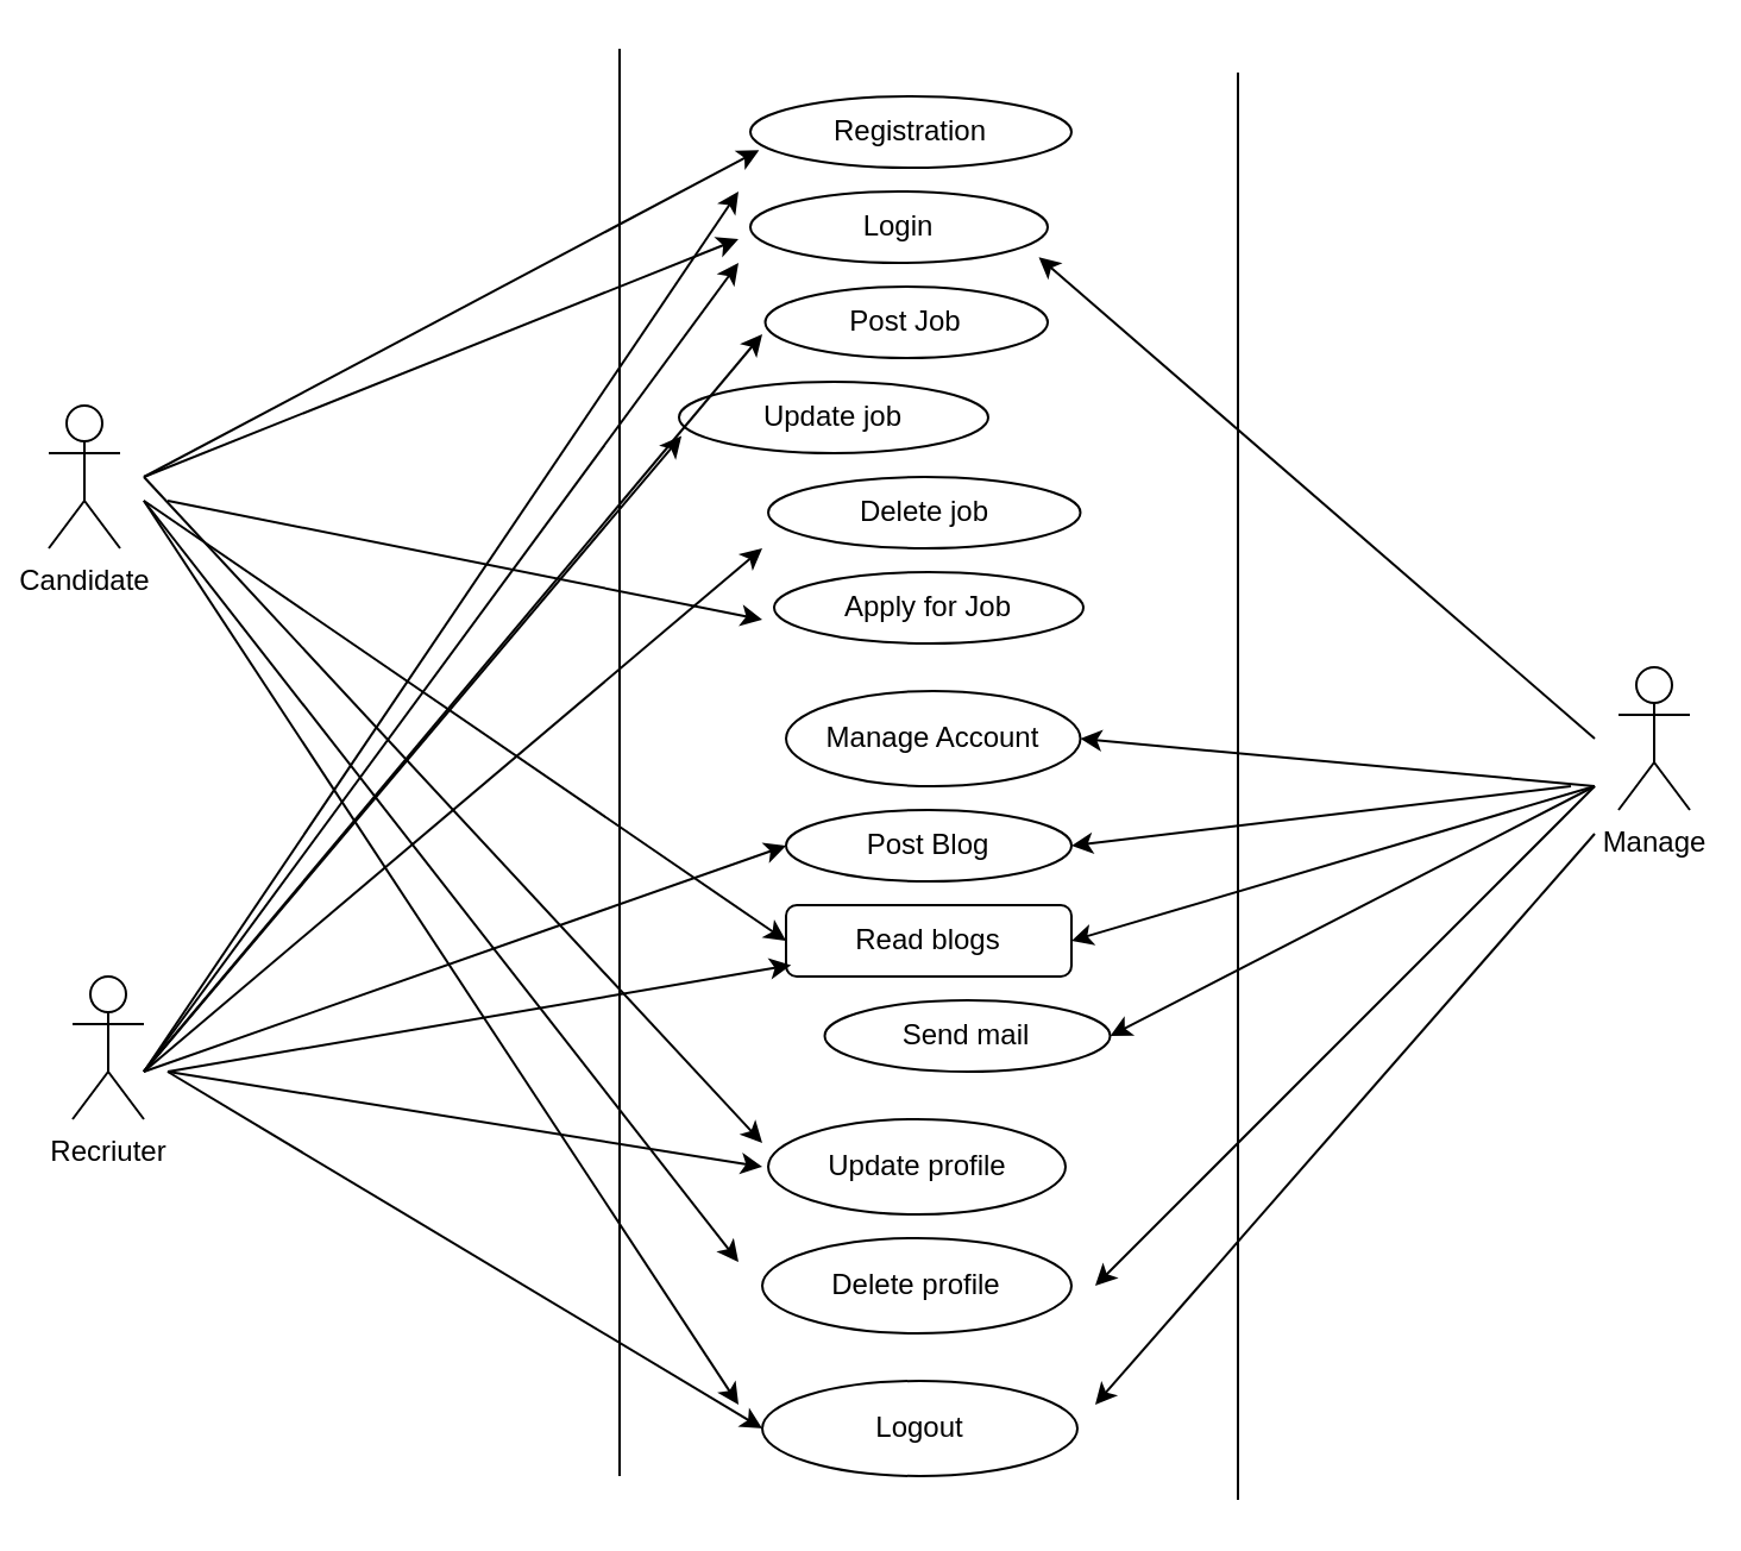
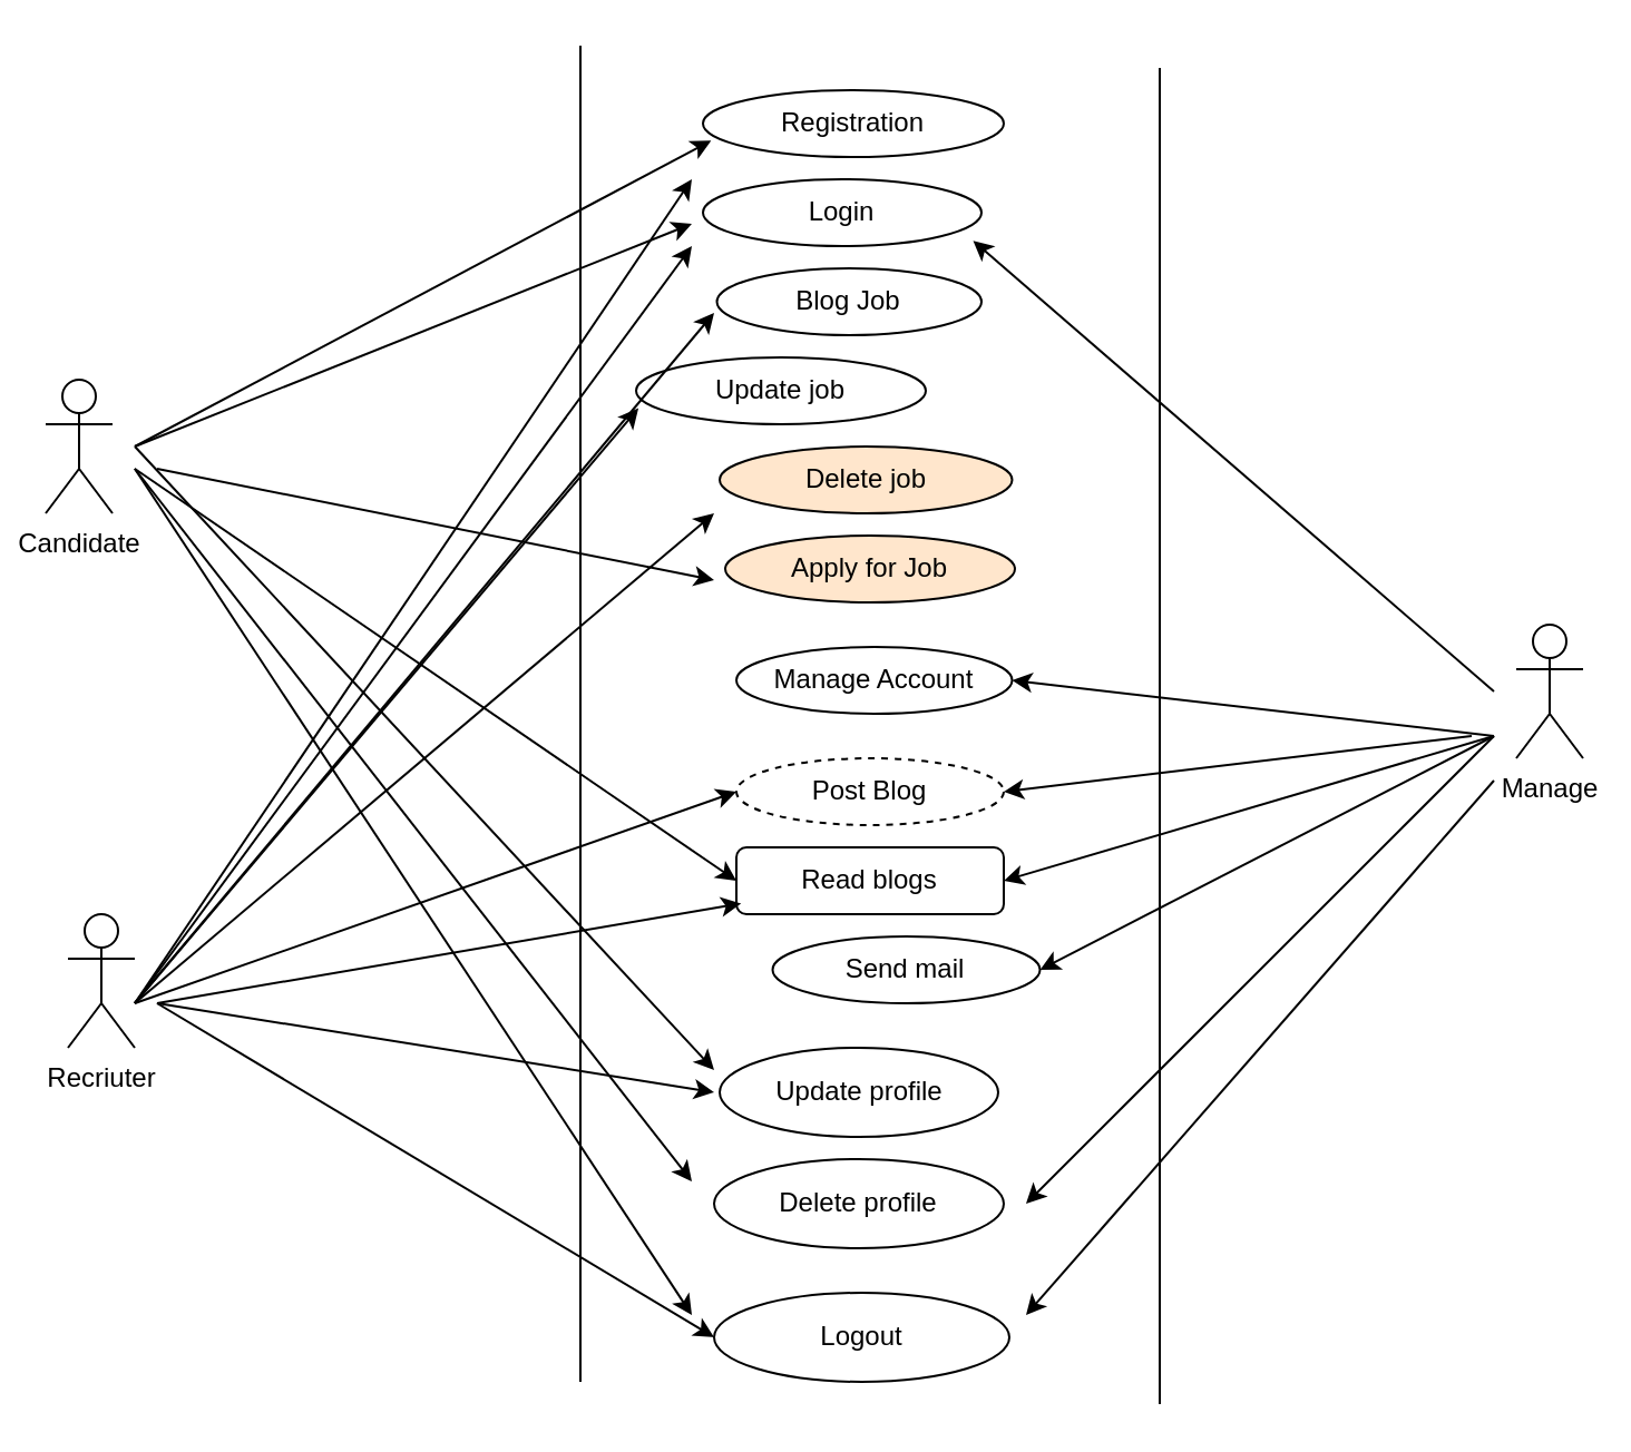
- <mxCell id="10" value="Post Job" style="ellipse;whiteSpace=wrap;html=1;" vertex="1" parent="1"><mxGeometry x="321.25" y="120" width="118.75" height="30" as="geometry" /></mxCell>
+ <mxCell id="10" value="Blog Job" style="ellipse;whiteSpace=wrap;html=1;" vertex="1" parent="1"><mxGeometry x="321.25" y="120" width="118.75" height="30" as="geometry" /></mxCell>
- <mxCell id="19" value="Delete job" style="ellipse;whiteSpace=wrap;html=1;" vertex="1" parent="1"><mxGeometry x="322.5" y="200" width="131.25" height="30" as="geometry" /></mxCell>
+ <mxCell id="19" value="Delete job" style="ellipse;whiteSpace=wrap;html=1;fillColor=#ffe6cc;" vertex="1" parent="1"><mxGeometry x="322.5" y="200" width="131.25" height="30" as="geometry" /></mxCell>
- <mxCell id="9" value="Apply for Job" style="ellipse;whiteSpace=wrap;html=1;" vertex="1" parent="1"><mxGeometry x="325" y="240" width="130" height="30" as="geometry" /></mxCell>
+ <mxCell id="9" value="Apply for Job" style="ellipse;whiteSpace=wrap;html=1;fillColor=#ffe6cc;" vertex="1" parent="1"><mxGeometry x="325" y="240" width="130" height="30" as="geometry" /></mxCell>
- <mxCell id="11" value="Manage Account" style="ellipse;whiteSpace=wrap;html=1;" vertex="1" parent="1"><mxGeometry x="330" y="290" width="123.75" height="40" as="geometry" /></mxCell>
+ <mxCell id="11" value="Manage Account" style="ellipse;whiteSpace=wrap;html=1;" vertex="1" parent="1"><mxGeometry x="330" y="290" width="123.75" height="30" as="geometry" /></mxCell>
- <mxCell id="12" value="Post Blog" style="ellipse;whiteSpace=wrap;html=1;" vertex="1" parent="1"><mxGeometry x="330" y="340" width="120" height="30" as="geometry" /></mxCell>
+ <mxCell id="12" value="Post Blog" style="ellipse;whiteSpace=wrap;html=1;dashed=1;" vertex="1" parent="1"><mxGeometry x="330" y="340" width="120" height="30" as="geometry" /></mxCell>
